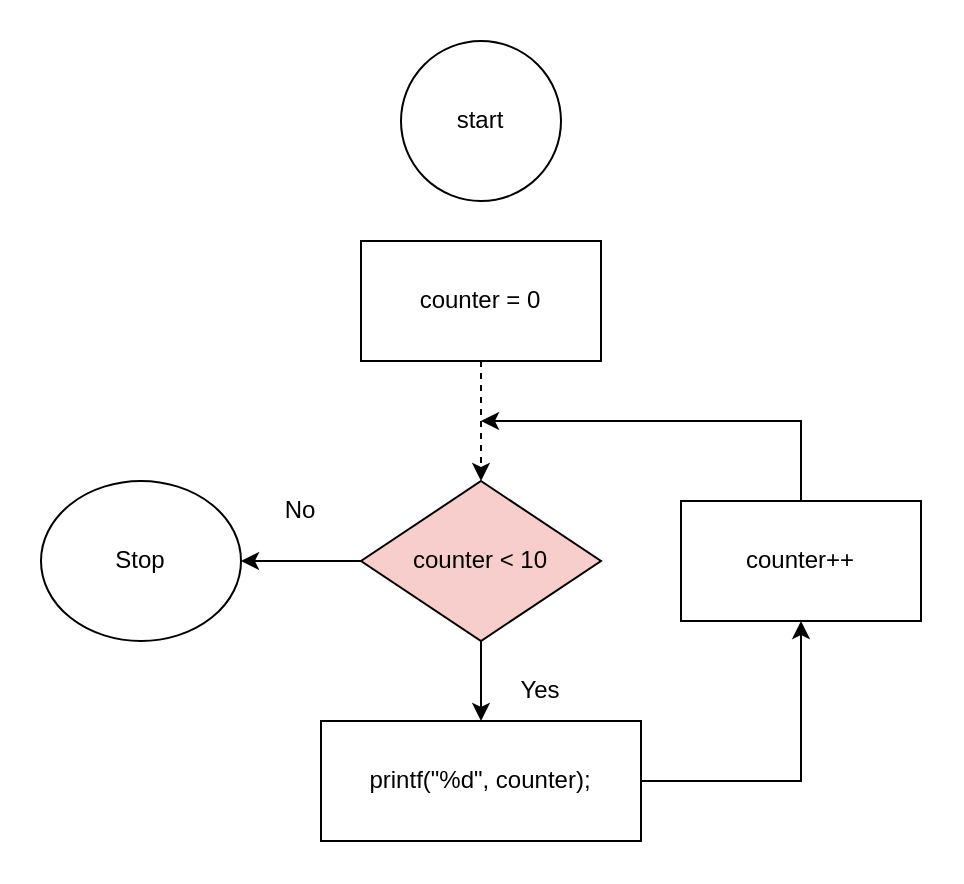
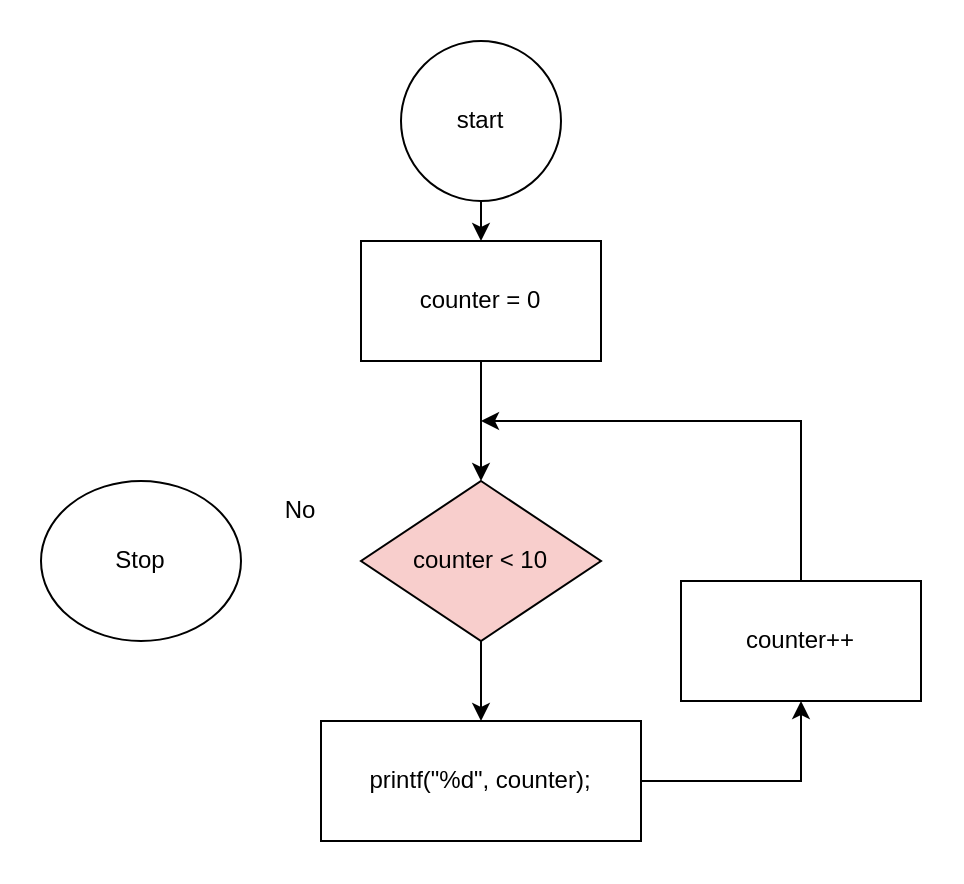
+ <mxCell id="2" style="edgeStyle=orthogonalEdgeStyle;rounded=0;orthogonalLoop=1;jettySize=auto;html=1;exitX=0.5;exitY=1;exitDx=0;exitDy=0;entryX=0.5;entryY=0;entryDx=0;entryDy=0;" edge="1" parent="1" source="3" target="5"><mxGeometry relative="1" as="geometry" /></mxCell>
- <mxCell id="4" style="edgeStyle=orthogonalEdgeStyle;rounded=0;orthogonalLoop=1;jettySize=auto;html=1;exitX=0.5;exitY=1;exitDx=0;exitDy=0;entryX=0.5;entryY=0;entryDx=0;entryDy=0;dashed=1;" edge="1" parent="1" source="5" target="8"><mxGeometry relative="1" as="geometry" /></mxCell>
+ <mxCell id="4" style="edgeStyle=orthogonalEdgeStyle;rounded=0;orthogonalLoop=1;jettySize=auto;html=1;exitX=0.5;exitY=1;exitDx=0;exitDy=0;entryX=0.5;entryY=0;entryDx=0;entryDy=0;" edge="1" parent="1" source="5" target="8"><mxGeometry relative="1" as="geometry" /></mxCell>
- <mxCell id="7" style="edgeStyle=orthogonalEdgeStyle;rounded=0;orthogonalLoop=1;jettySize=auto;html=1;" edge="1" parent="1" source="8" target="15"><mxGeometry relative="1" as="geometry" /></mxCell>
- <mxCell id="13" value="counter++" style="rounded=0;whiteSpace=wrap;html=1;" vertex="1" parent="1"><mxGeometry x="340" y="250" width="120" height="60" as="geometry" /></mxCell>
+ <mxCell id="13" value="counter++" style="rounded=0;whiteSpace=wrap;html=1;" vertex="1" parent="1"><mxGeometry x="340" y="290" width="120" height="60" as="geometry" /></mxCell>
- <mxCell id="11" value="Yes" style="text;html=1;align=center;verticalAlign=middle;whiteSpace=wrap;rounded=0;" vertex="1" parent="1"><mxGeometry x="240" y="330" width="60" height="30" as="geometry" /></mxCell>
